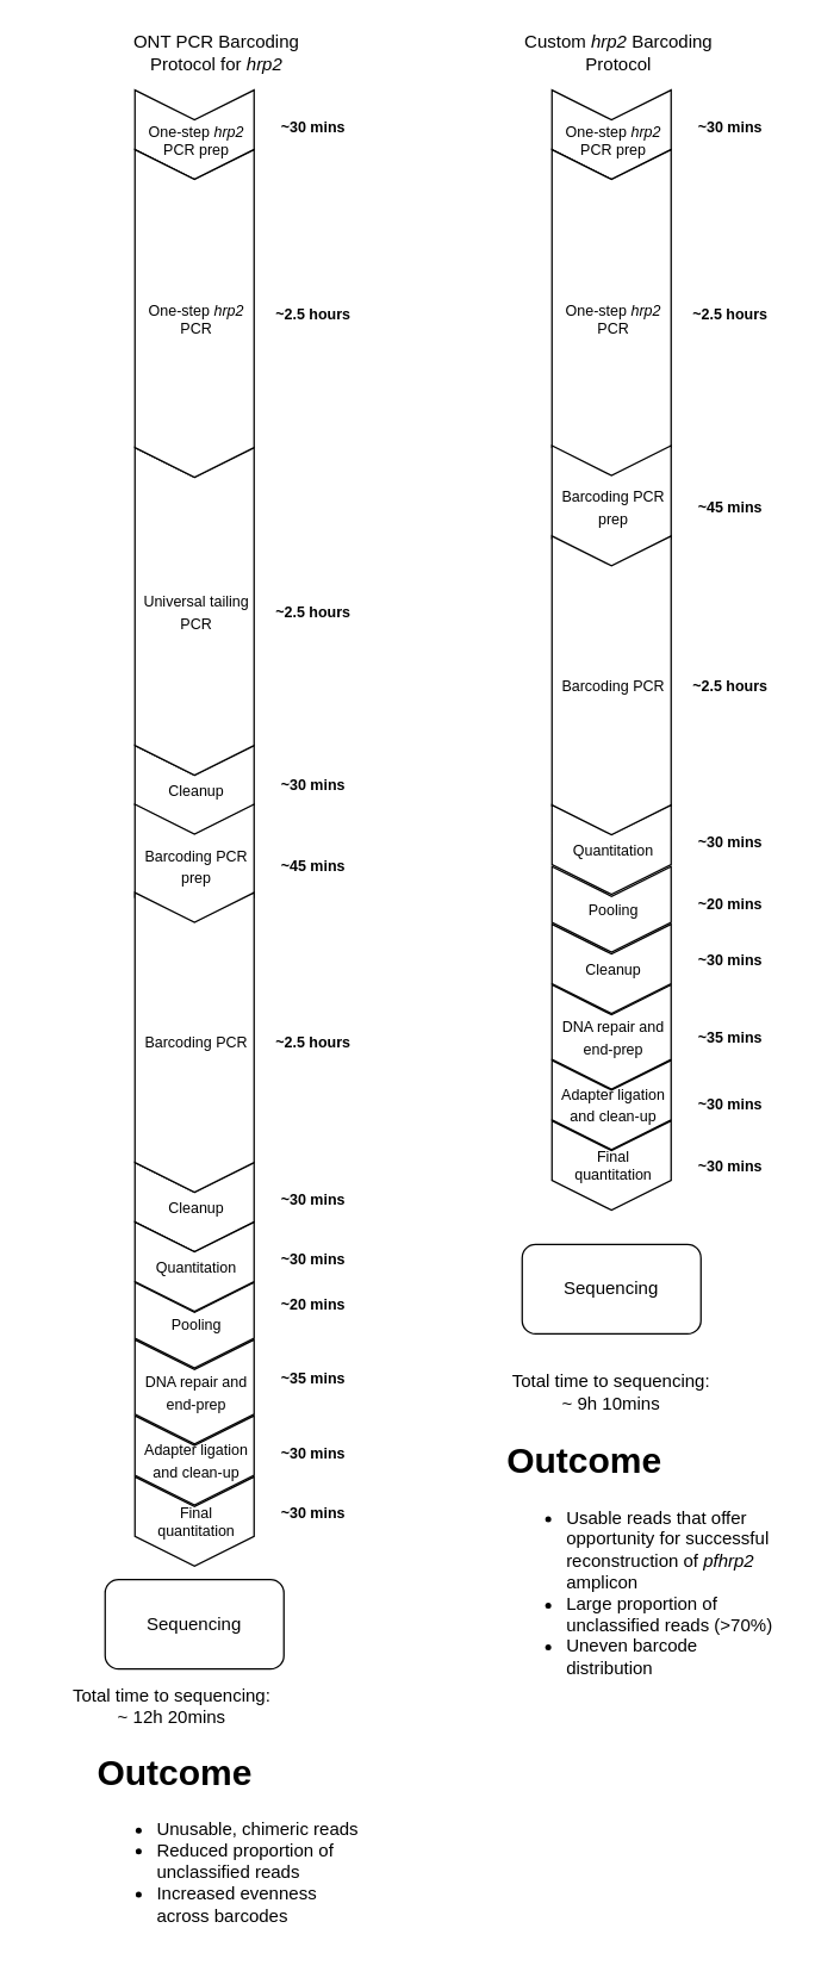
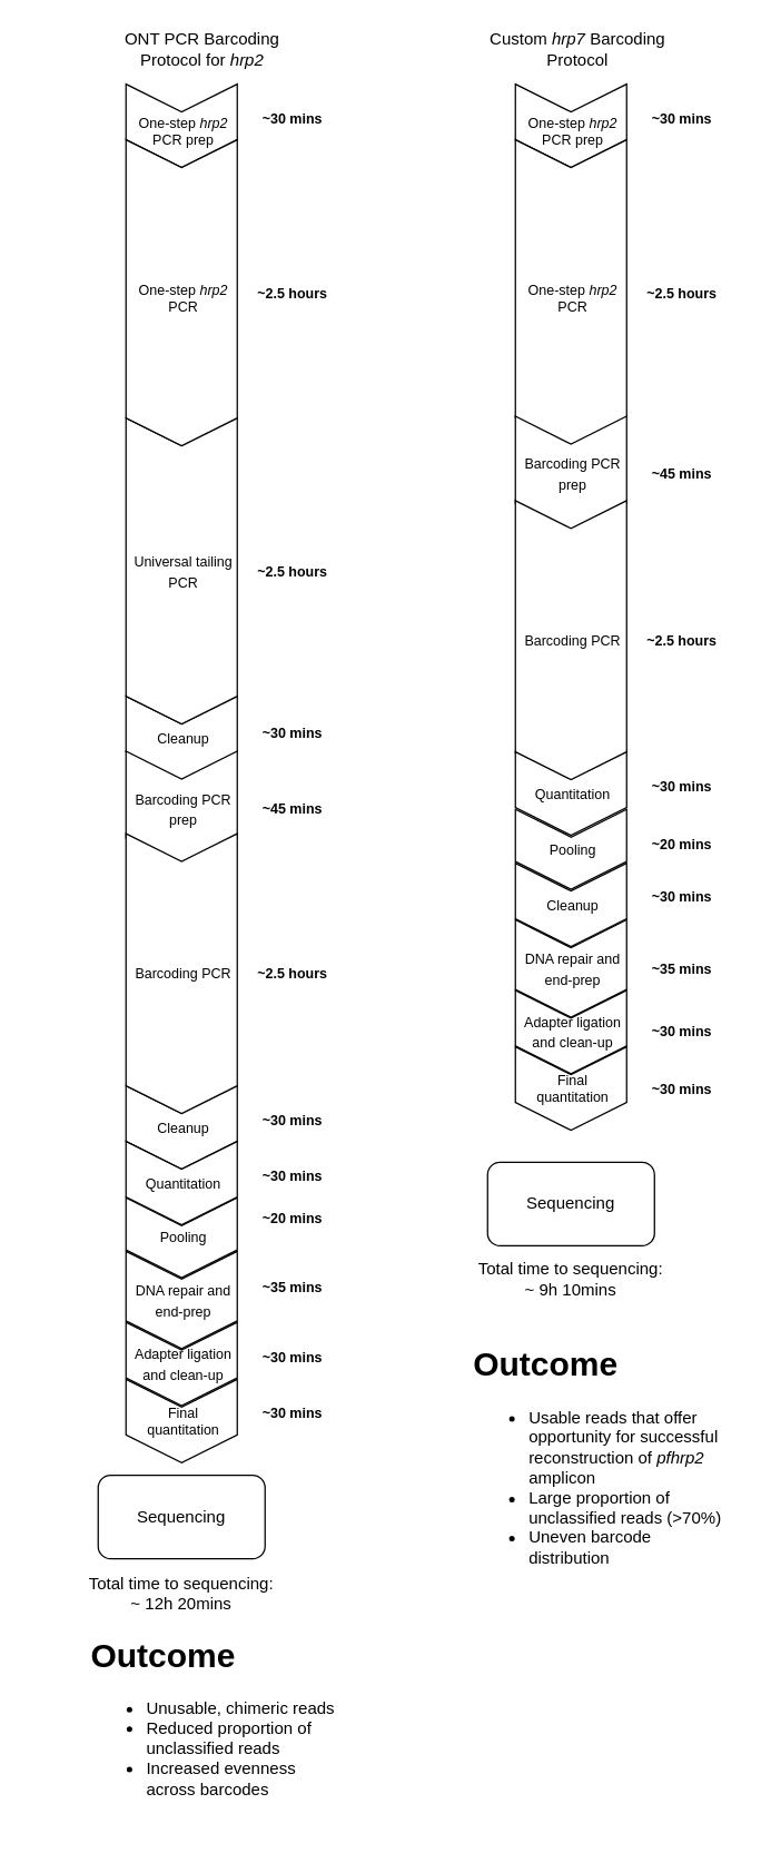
- <mxCell id="3" value="Custom &lt;i&gt;hrp2 &lt;/i&gt;Barcoding Protocol" style="text;html=1;strokeColor=none;fillColor=none;align=center;verticalAlign=middle;whiteSpace=wrap;rounded=0;" vertex="1" parent="1"><mxGeometry x="340" y="20" width="150" height="30" as="geometry" /></mxCell>
+ <mxCell id="3" value="Custom &lt;i&gt;hrp7 &lt;/i&gt;Barcoding Protocol" style="text;html=1;strokeColor=none;fillColor=none;align=center;verticalAlign=middle;whiteSpace=wrap;rounded=0;" vertex="1" parent="1"><mxGeometry x="340" y="20" width="150" height="30" as="geometry" /></mxCell>
- <mxCell id="51" value="&lt;div&gt;Total time to sequencing:&lt;/div&gt;&lt;div&gt;~ 9h 10mins&lt;br&gt;&lt;/div&gt;" style="text;html=1;strokeColor=none;fillColor=none;align=center;verticalAlign=middle;whiteSpace=wrap;rounded=0;" vertex="1" parent="1"><mxGeometry x="335" y="919" width="150" height="30" as="geometry" /></mxCell>
+ <mxCell id="51" value="&lt;div&gt;Total time to sequencing:&lt;/div&gt;&lt;div&gt;~ 9h 10mins&lt;br&gt;&lt;/div&gt;" style="text;html=1;strokeColor=none;fillColor=none;align=center;verticalAlign=middle;whiteSpace=wrap;rounded=0;" vertex="1" parent="1"><mxGeometry x="335" y="904" width="150" height="30" as="geometry" /></mxCell>
- <mxCell id="50" value="&lt;div&gt;Total time to sequencing:&lt;/div&gt;&lt;div&gt;~ 12h 20mins&lt;br&gt;&lt;/div&gt;" style="text;html=1;strokeColor=none;fillColor=none;align=center;verticalAlign=middle;whiteSpace=wrap;rounded=0;" vertex="1" parent="1"><mxGeometry x="40" y="1130" width="150" height="30" as="geometry" /></mxCell>
+ <mxCell id="50" value="&lt;div&gt;Total time to sequencing:&lt;/div&gt;&lt;div&gt;~ 12h 20mins&lt;br&gt;&lt;/div&gt;" style="text;html=1;strokeColor=none;fillColor=none;align=center;verticalAlign=middle;whiteSpace=wrap;rounded=0;" vertex="1" parent="1"><mxGeometry x="55" y="1130" width="150" height="30" as="geometry" /></mxCell>
